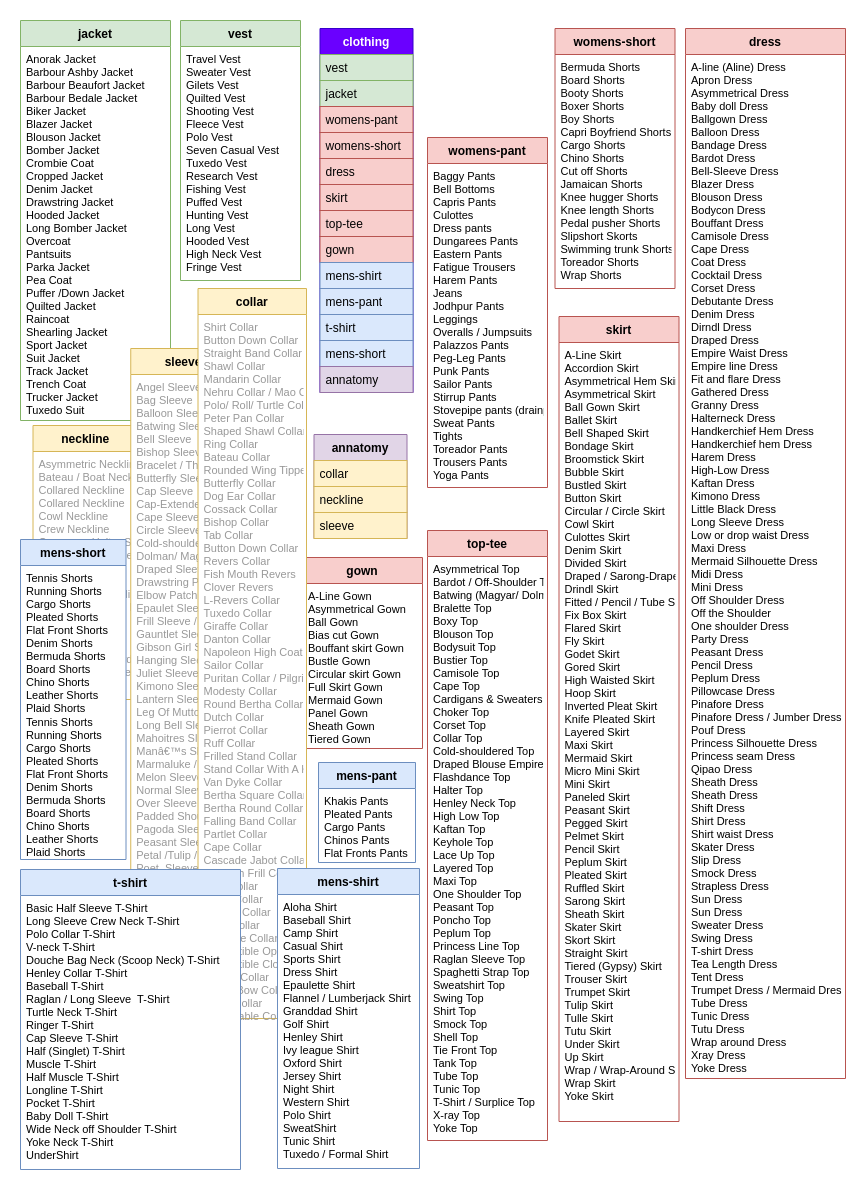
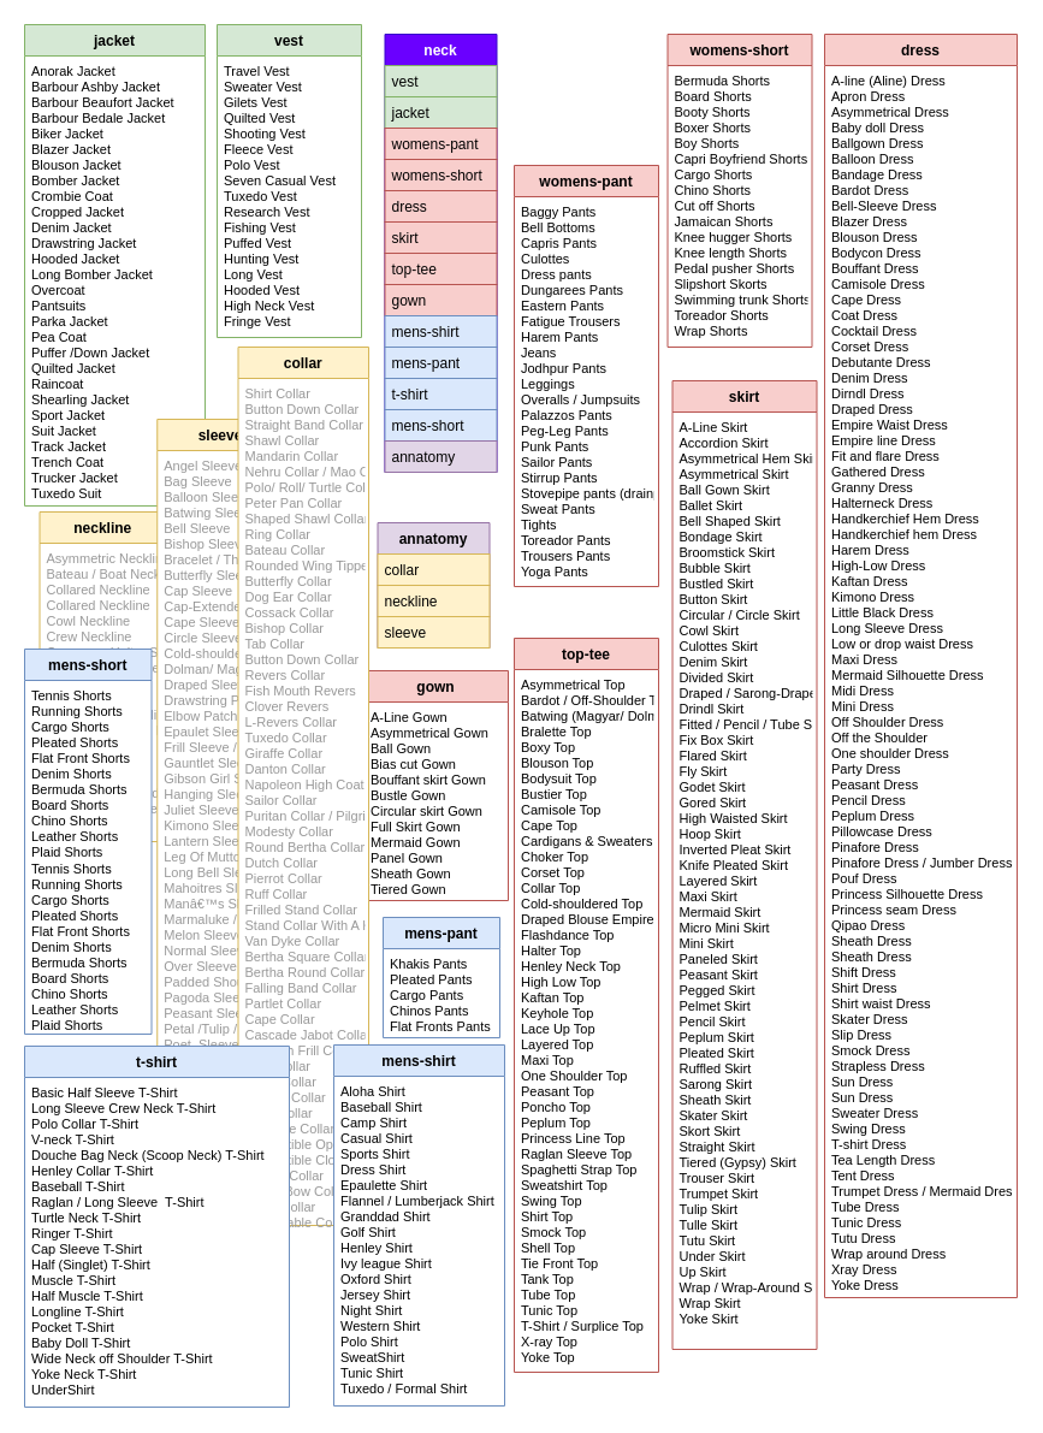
- <mxCell id="12" value="clothing" style="swimlane;fontStyle=1;align=center;verticalAlign=top;childLayout=stackLayout;horizontal=1;startSize=26;horizontalStack=0;resizeParent=1;resizeLast=0;collapsible=1;marginBottom=0;rounded=0;shadow=0;strokeWidth=1;fillColor=#6a00ff;strokeColor=#3700CC;fontColor=#ffffff;" parent="1" vertex="1"><mxGeometry x="319.5" y="28" width="93" height="364" as="geometry"><mxRectangle x="140" y="40" width="160" height="26" as="alternateBounds" /></mxGeometry></mxCell>
+ <mxCell id="12" value="neck" style="swimlane;fontStyle=1;align=center;verticalAlign=top;childLayout=stackLayout;horizontal=1;startSize=26;horizontalStack=0;resizeParent=1;resizeLast=0;collapsible=1;marginBottom=0;rounded=0;shadow=0;strokeWidth=1;fillColor=#6a00ff;strokeColor=#3700CC;fontColor=#ffffff;" parent="1" vertex="1"><mxGeometry x="319.5" y="28" width="93" height="364" as="geometry"><mxRectangle x="140" y="40" width="160" height="26" as="alternateBounds" /></mxGeometry></mxCell>
